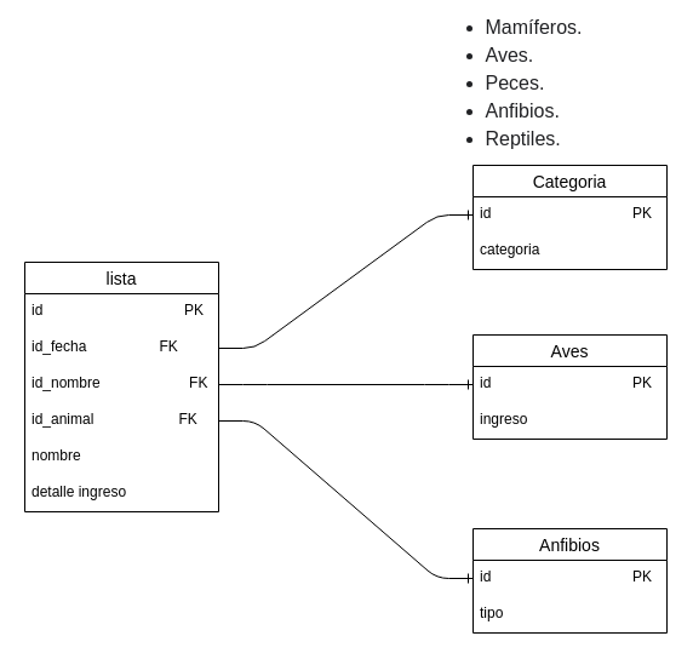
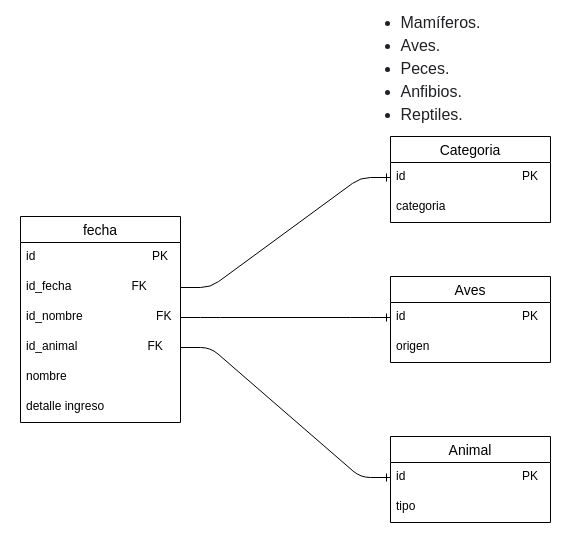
- <mxCell id="2" value="lista" style="swimlane;fontStyle=0;childLayout=stackLayout;horizontal=1;startSize=26;horizontalStack=0;resizeParent=1;resizeParentMax=0;resizeLast=0;collapsible=1;marginBottom=0;align=center;fontSize=14;" vertex="1" parent="1"><mxGeometry x="20" y="216" width="160" height="206" as="geometry" /></mxCell>
+ <mxCell id="2" value="fecha" style="swimlane;fontStyle=0;childLayout=stackLayout;horizontal=1;startSize=26;horizontalStack=0;resizeParent=1;resizeParentMax=0;resizeLast=0;collapsible=1;marginBottom=0;align=center;fontSize=14;" vertex="1" parent="1"><mxGeometry x="20" y="216" width="160" height="206" as="geometry" /></mxCell>
- <mxCell id="15" value="ingreso" style="text;strokeColor=none;fillColor=none;spacingLeft=4;spacingRight=4;overflow=hidden;rotatable=0;points=[[0,0.5],[1,0.5]];portConstraint=eastwest;fontSize=12;" vertex="1" parent="13"><mxGeometry y="56" width="160" height="30" as="geometry" /></mxCell>
+ <mxCell id="15" value="origen" style="text;strokeColor=none;fillColor=none;spacingLeft=4;spacingRight=4;overflow=hidden;rotatable=0;points=[[0,0.5],[1,0.5]];portConstraint=eastwest;fontSize=12;" vertex="1" parent="13"><mxGeometry y="56" width="160" height="30" as="geometry" /></mxCell>
- <mxCell id="18" value="Anfibios" style="swimlane;fontStyle=0;childLayout=stackLayout;horizontal=1;startSize=26;horizontalStack=0;resizeParent=1;resizeParentMax=0;resizeLast=0;collapsible=1;marginBottom=0;align=center;fontSize=14;" vertex="1" parent="1"><mxGeometry x="390" y="436" width="160" height="86" as="geometry" /></mxCell>
+ <mxCell id="18" value="Animal" style="swimlane;fontStyle=0;childLayout=stackLayout;horizontal=1;startSize=26;horizontalStack=0;resizeParent=1;resizeParentMax=0;resizeLast=0;collapsible=1;marginBottom=0;align=center;fontSize=14;" vertex="1" parent="1"><mxGeometry x="390" y="436" width="160" height="86" as="geometry" /></mxCell>
